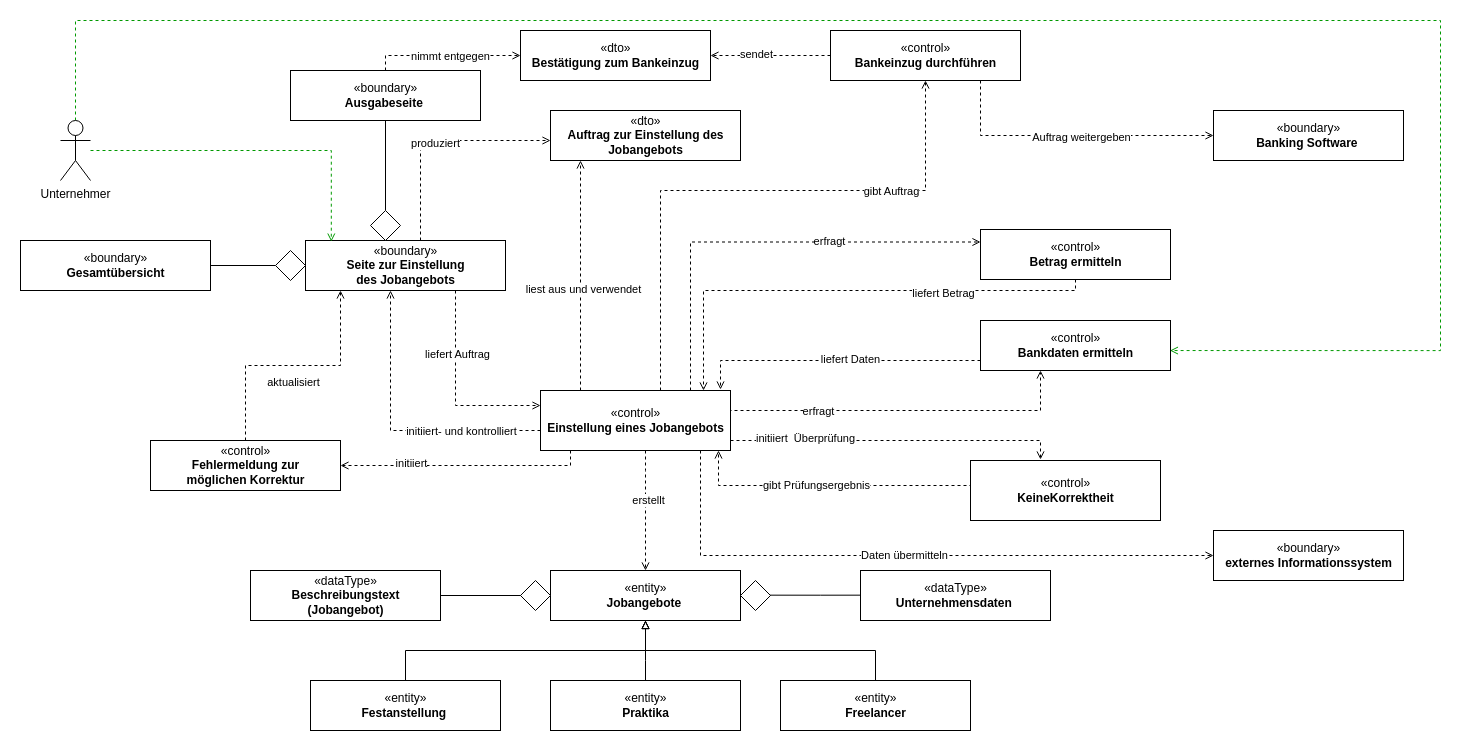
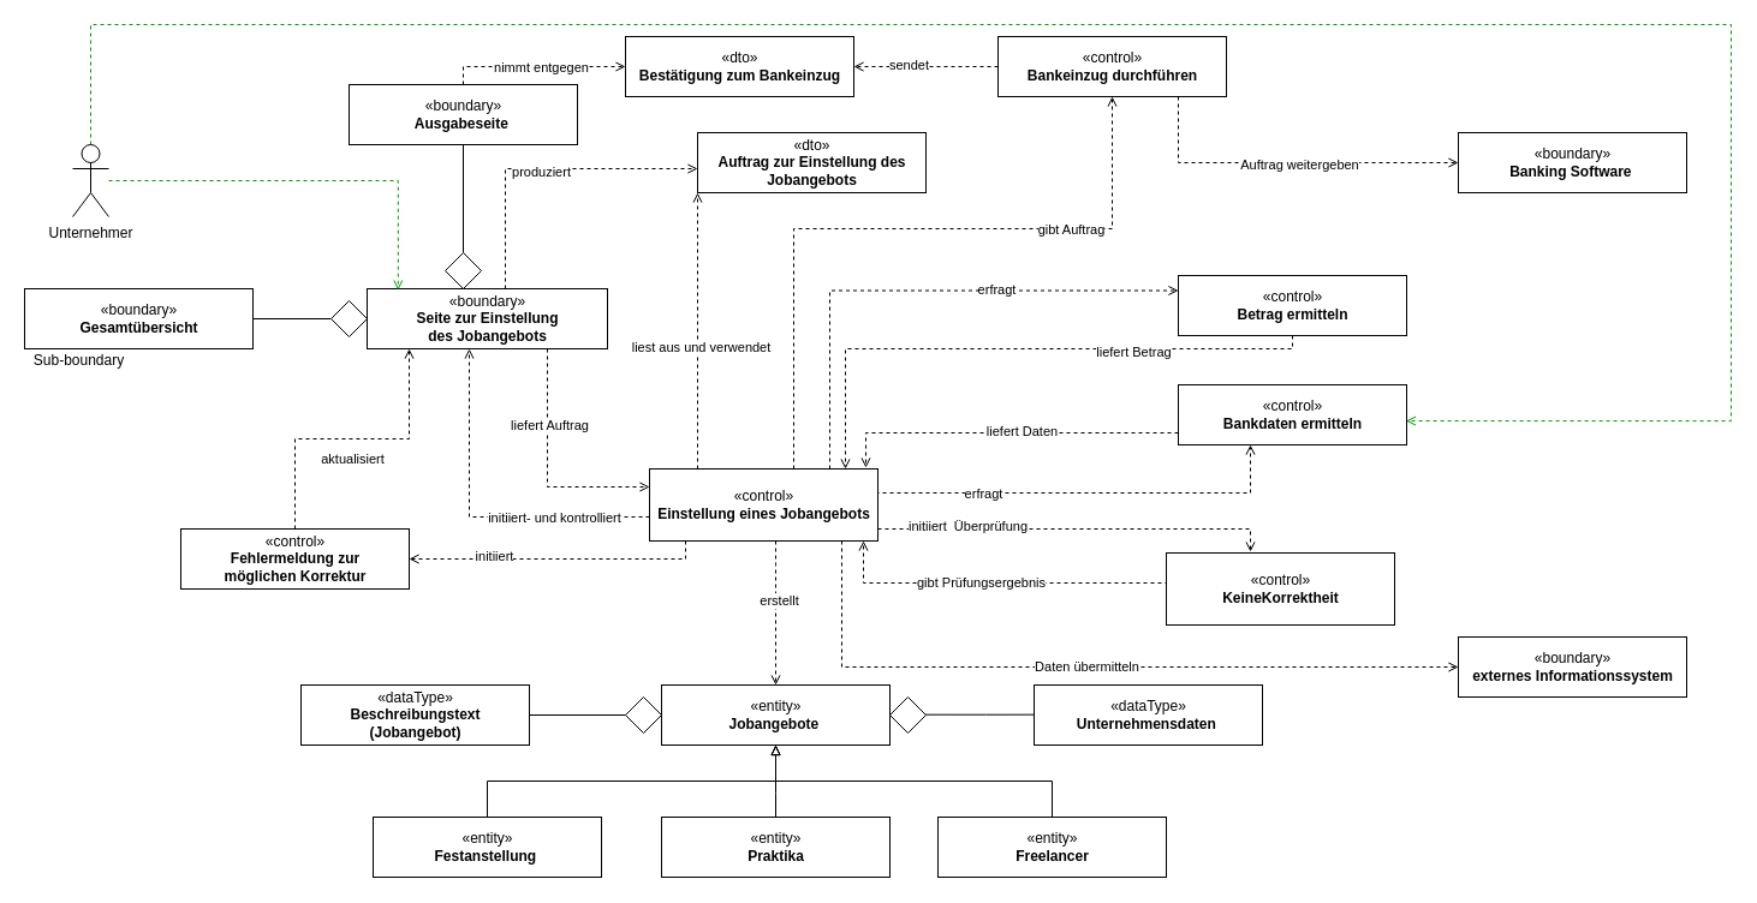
- <mxCell id="56" value="«dto»&lt;br&gt;&lt;b&gt;Auftrag zur Einstellung des &lt;br&gt;Jobangebots&lt;/b&gt;" style="html=1;" parent="1" vertex="1"><mxGeometry x="550" y="110" width="190" height="50" as="geometry" /></mxCell>
+ <mxCell id="56" value="«dto»&lt;br&gt;&lt;b&gt;Auftrag zur Einstellung des &lt;br&gt;Jobangebots&lt;/b&gt;" style="html=1;" parent="1" vertex="1"><mxGeometry x="580" y="110" width="190" height="50" as="geometry" /></mxCell>
+ <mxCell id="61" value="Sub-boundary" style="text;html=1;align=center;verticalAlign=middle;resizable=0;points=[];autosize=1;strokeColor=none;fillColor=none;" parent="1" vertex="1"><mxGeometry x="20" y="290" width="90" height="20" as="geometry" /></mxCell>
